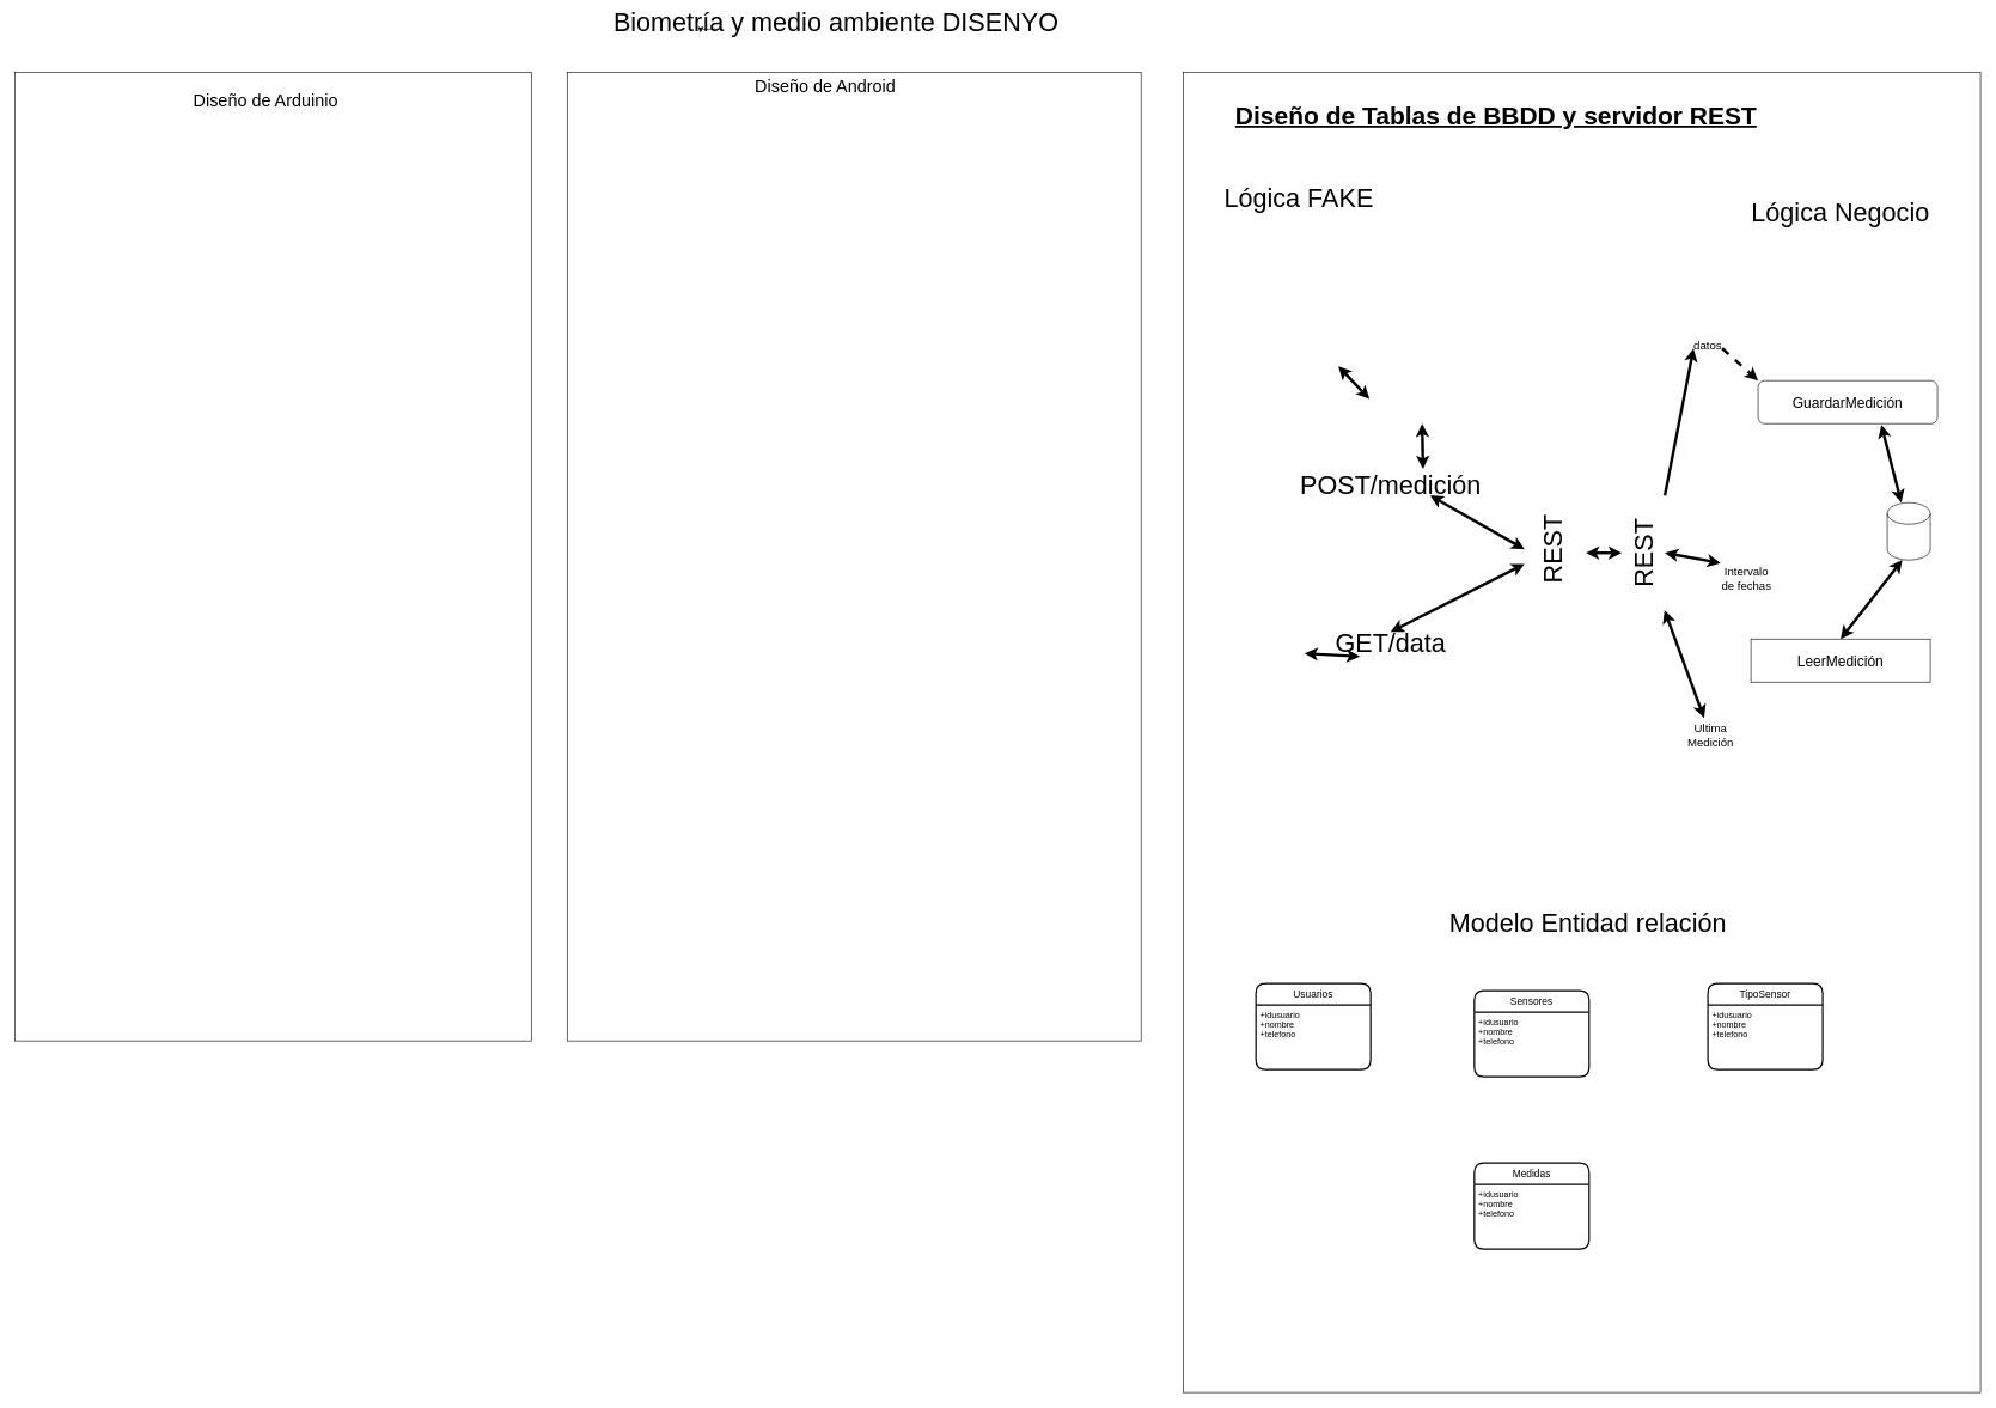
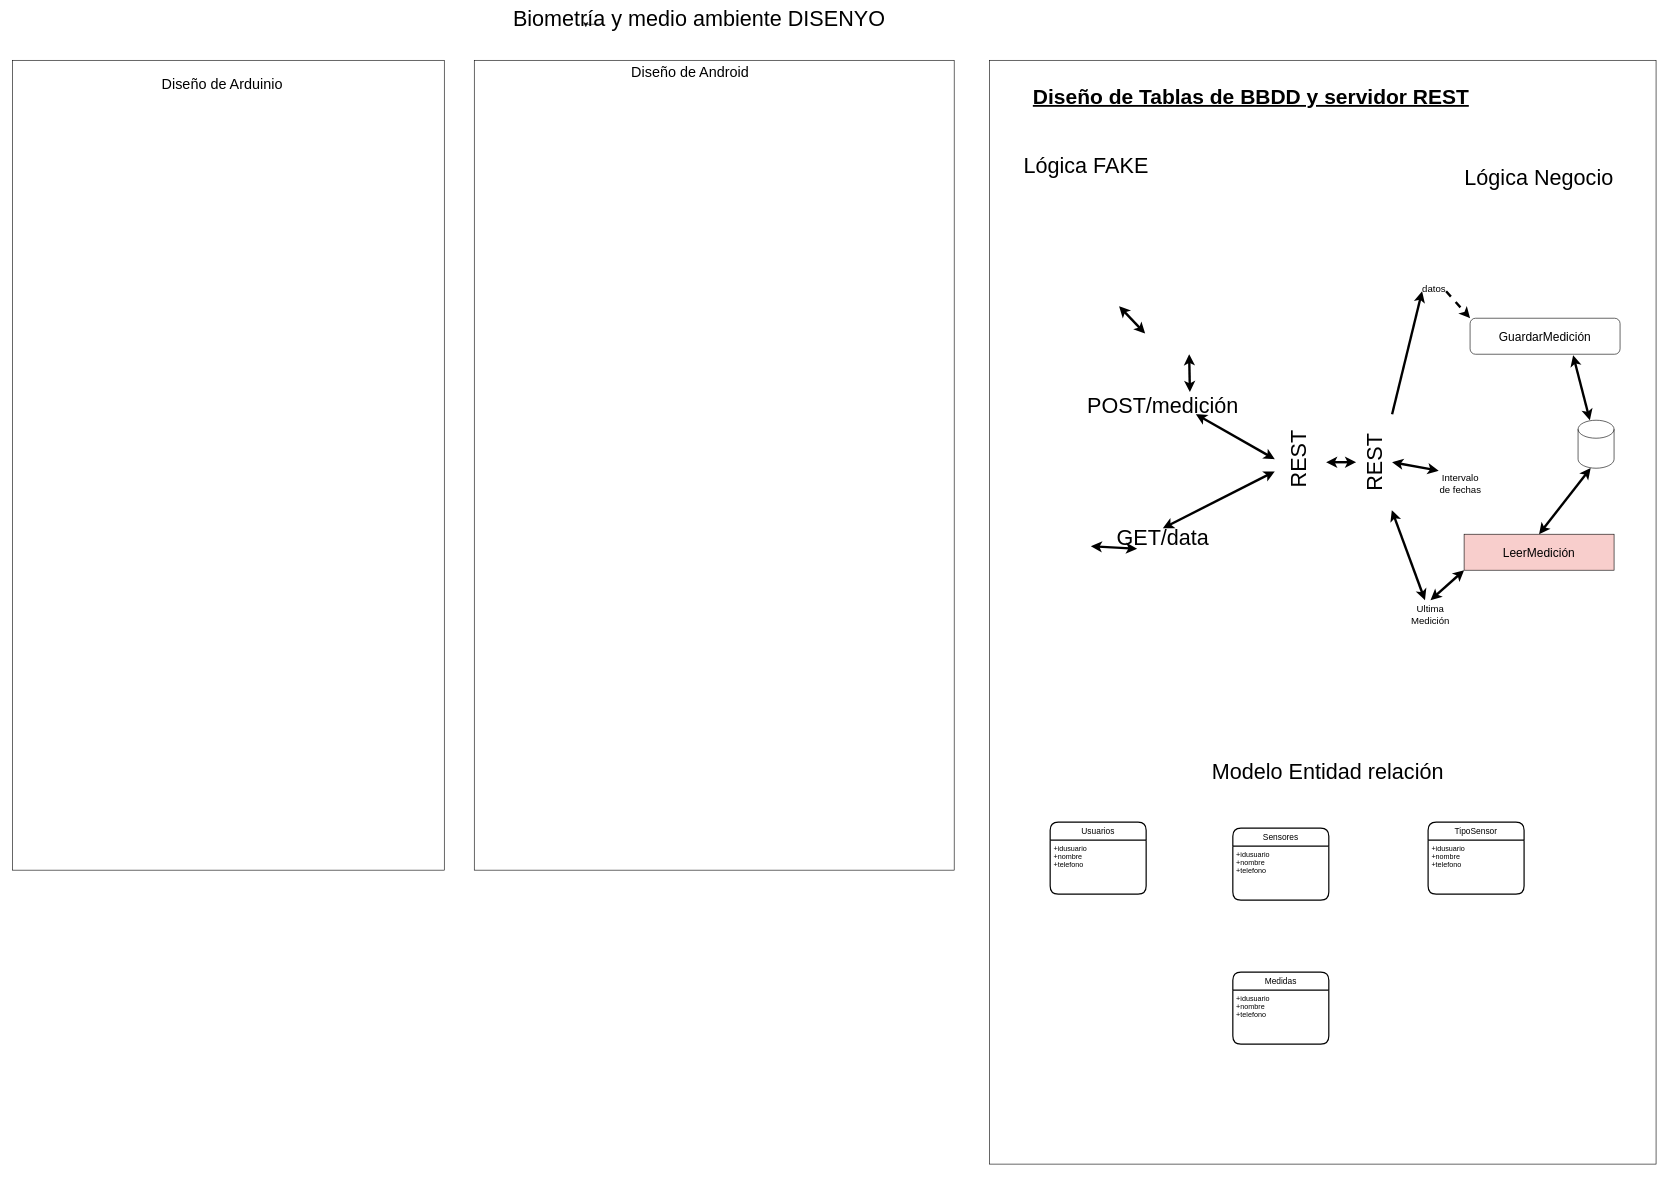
- <mxCell id="30" value="datos" style="text;html=1;strokeColor=none;fillColor=none;align=center;verticalAlign=middle;whiteSpace=wrap;rounded=0;fontSize=16;" vertex="1" parent="1"><mxGeometry x="2360" y="470" width="40" height="20" as="geometry" /></mxCell>
+ <mxCell id="30" value="datos" style="text;html=1;strokeColor=none;fillColor=none;align=center;verticalAlign=middle;whiteSpace=wrap;rounded=0;fontSize=16;" vertex="1" parent="1"><mxGeometry x="2370" y="470" width="40" height="20" as="geometry" /></mxCell>
- <mxCell id="26" value="&lt;span style=&quot;font-size: 20px&quot;&gt;LeerMedición&lt;/span&gt;" style="rounded=0;whiteSpace=wrap;html=1;fontSize=16;" vertex="1" parent="1"><mxGeometry x="2440" y="890" width="250" height="60" as="geometry" /></mxCell>
+ <mxCell id="26" value="&lt;span style=&quot;font-size: 20px&quot;&gt;LeerMedición&lt;/span&gt;" style="rounded=0;whiteSpace=wrap;html=1;fontSize=16;fillColor=#f8cecc;" vertex="1" parent="1"><mxGeometry x="2440" y="890" width="250" height="60" as="geometry" /></mxCell>
+ <mxCell id="37" value="" style="endArrow=classic;startArrow=classic;html=1;strokeWidth=4;fontSize=16;exitX=0.5;exitY=0;exitDx=0;exitDy=0;entryX=0;entryY=1;entryDx=0;entryDy=0;" edge="1" parent="1" source="29" target="26"><mxGeometry width="50" height="50" relative="1" as="geometry"><mxPoint x="2050" y="740" as="sourcePoint" /><mxPoint x="2100" y="690" as="targetPoint" /></mxGeometry></mxCell>
